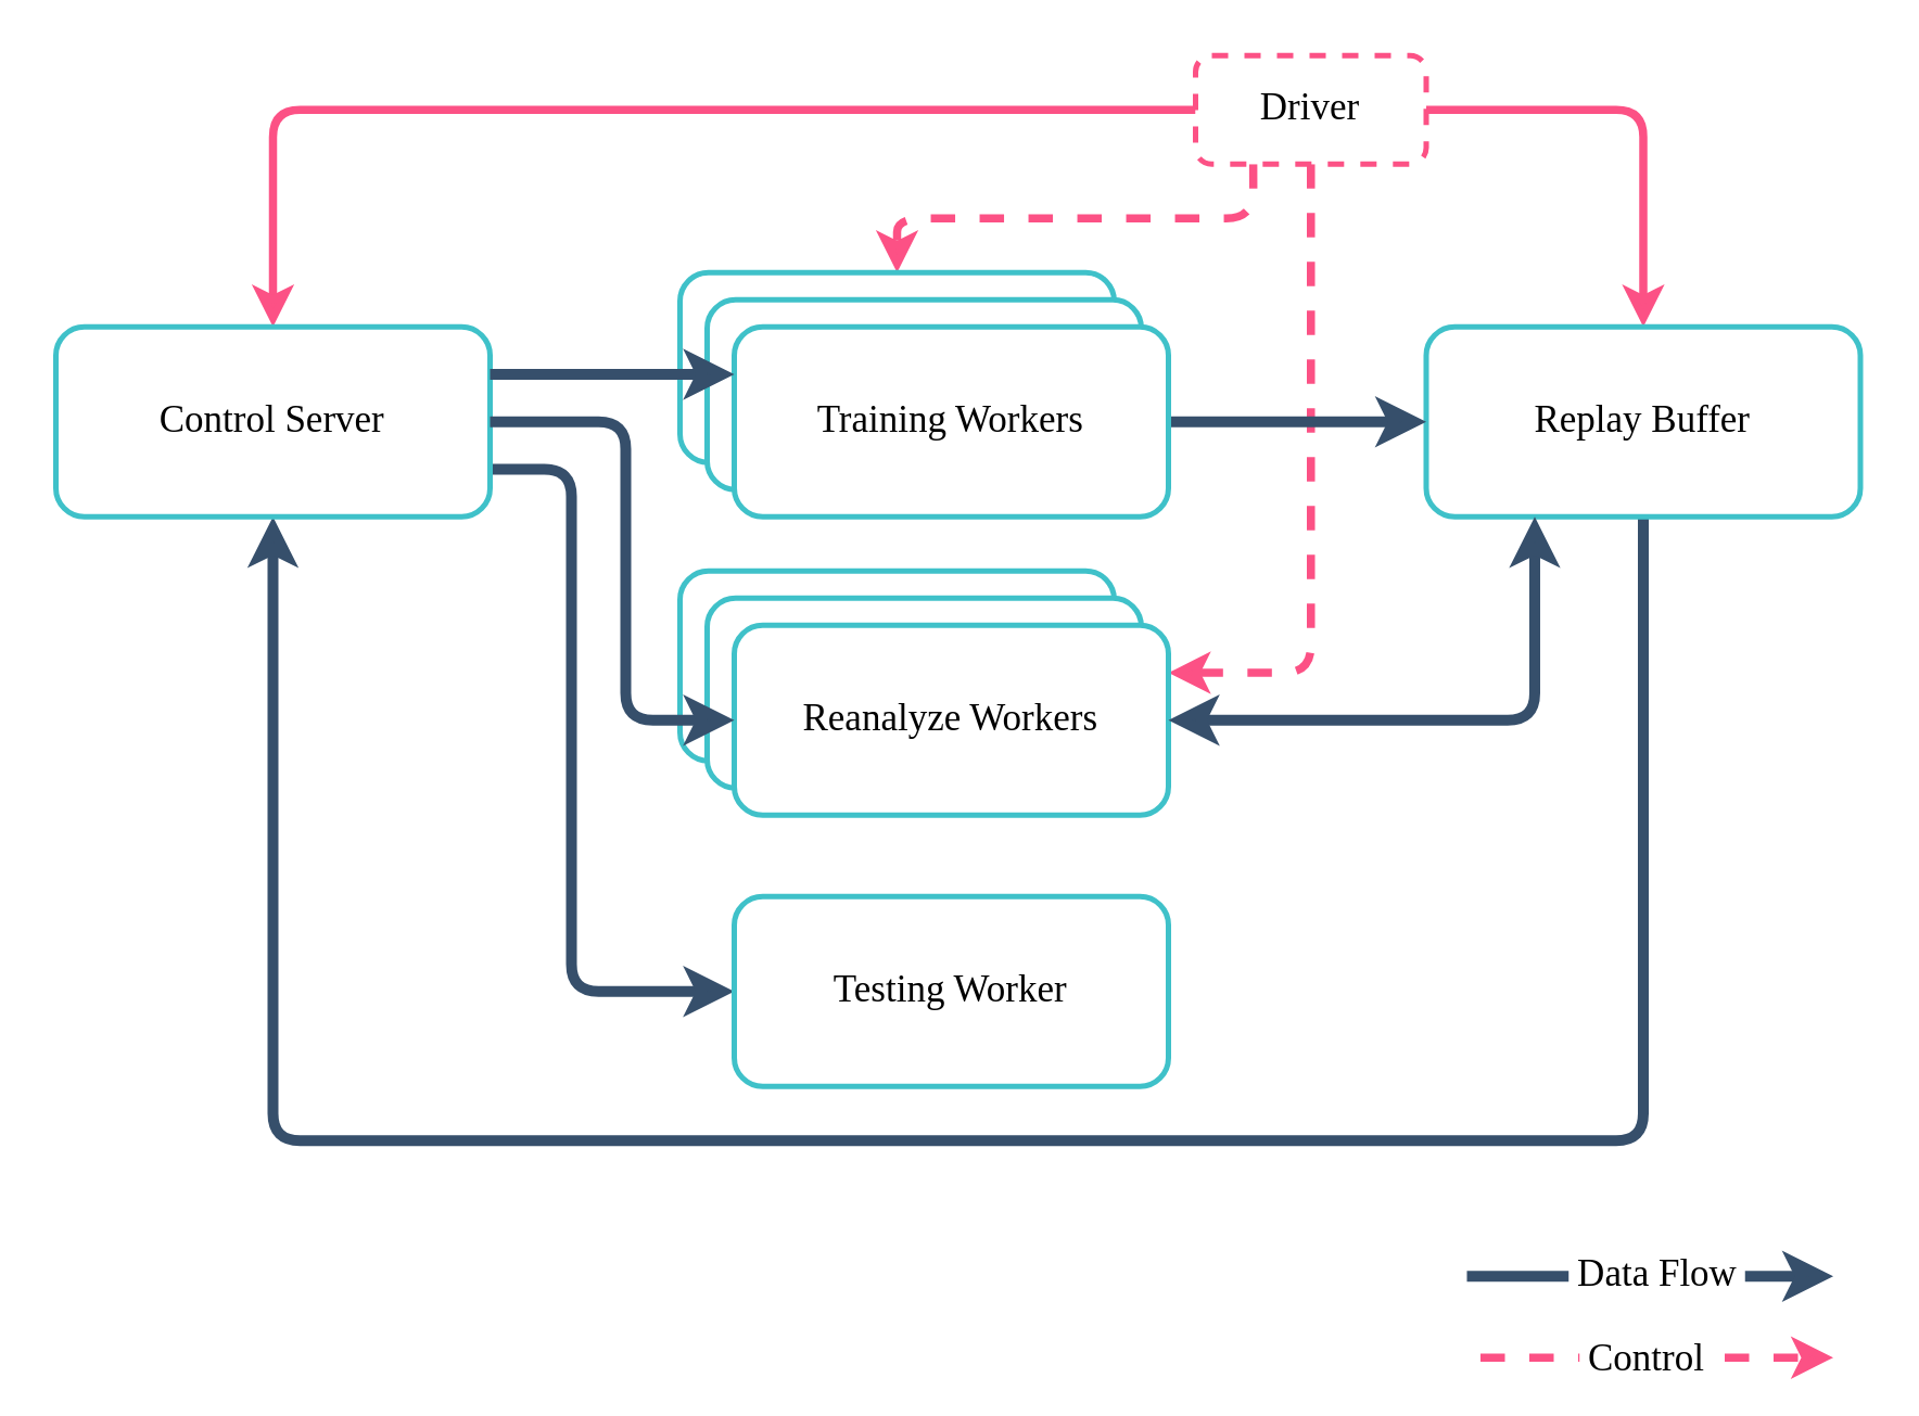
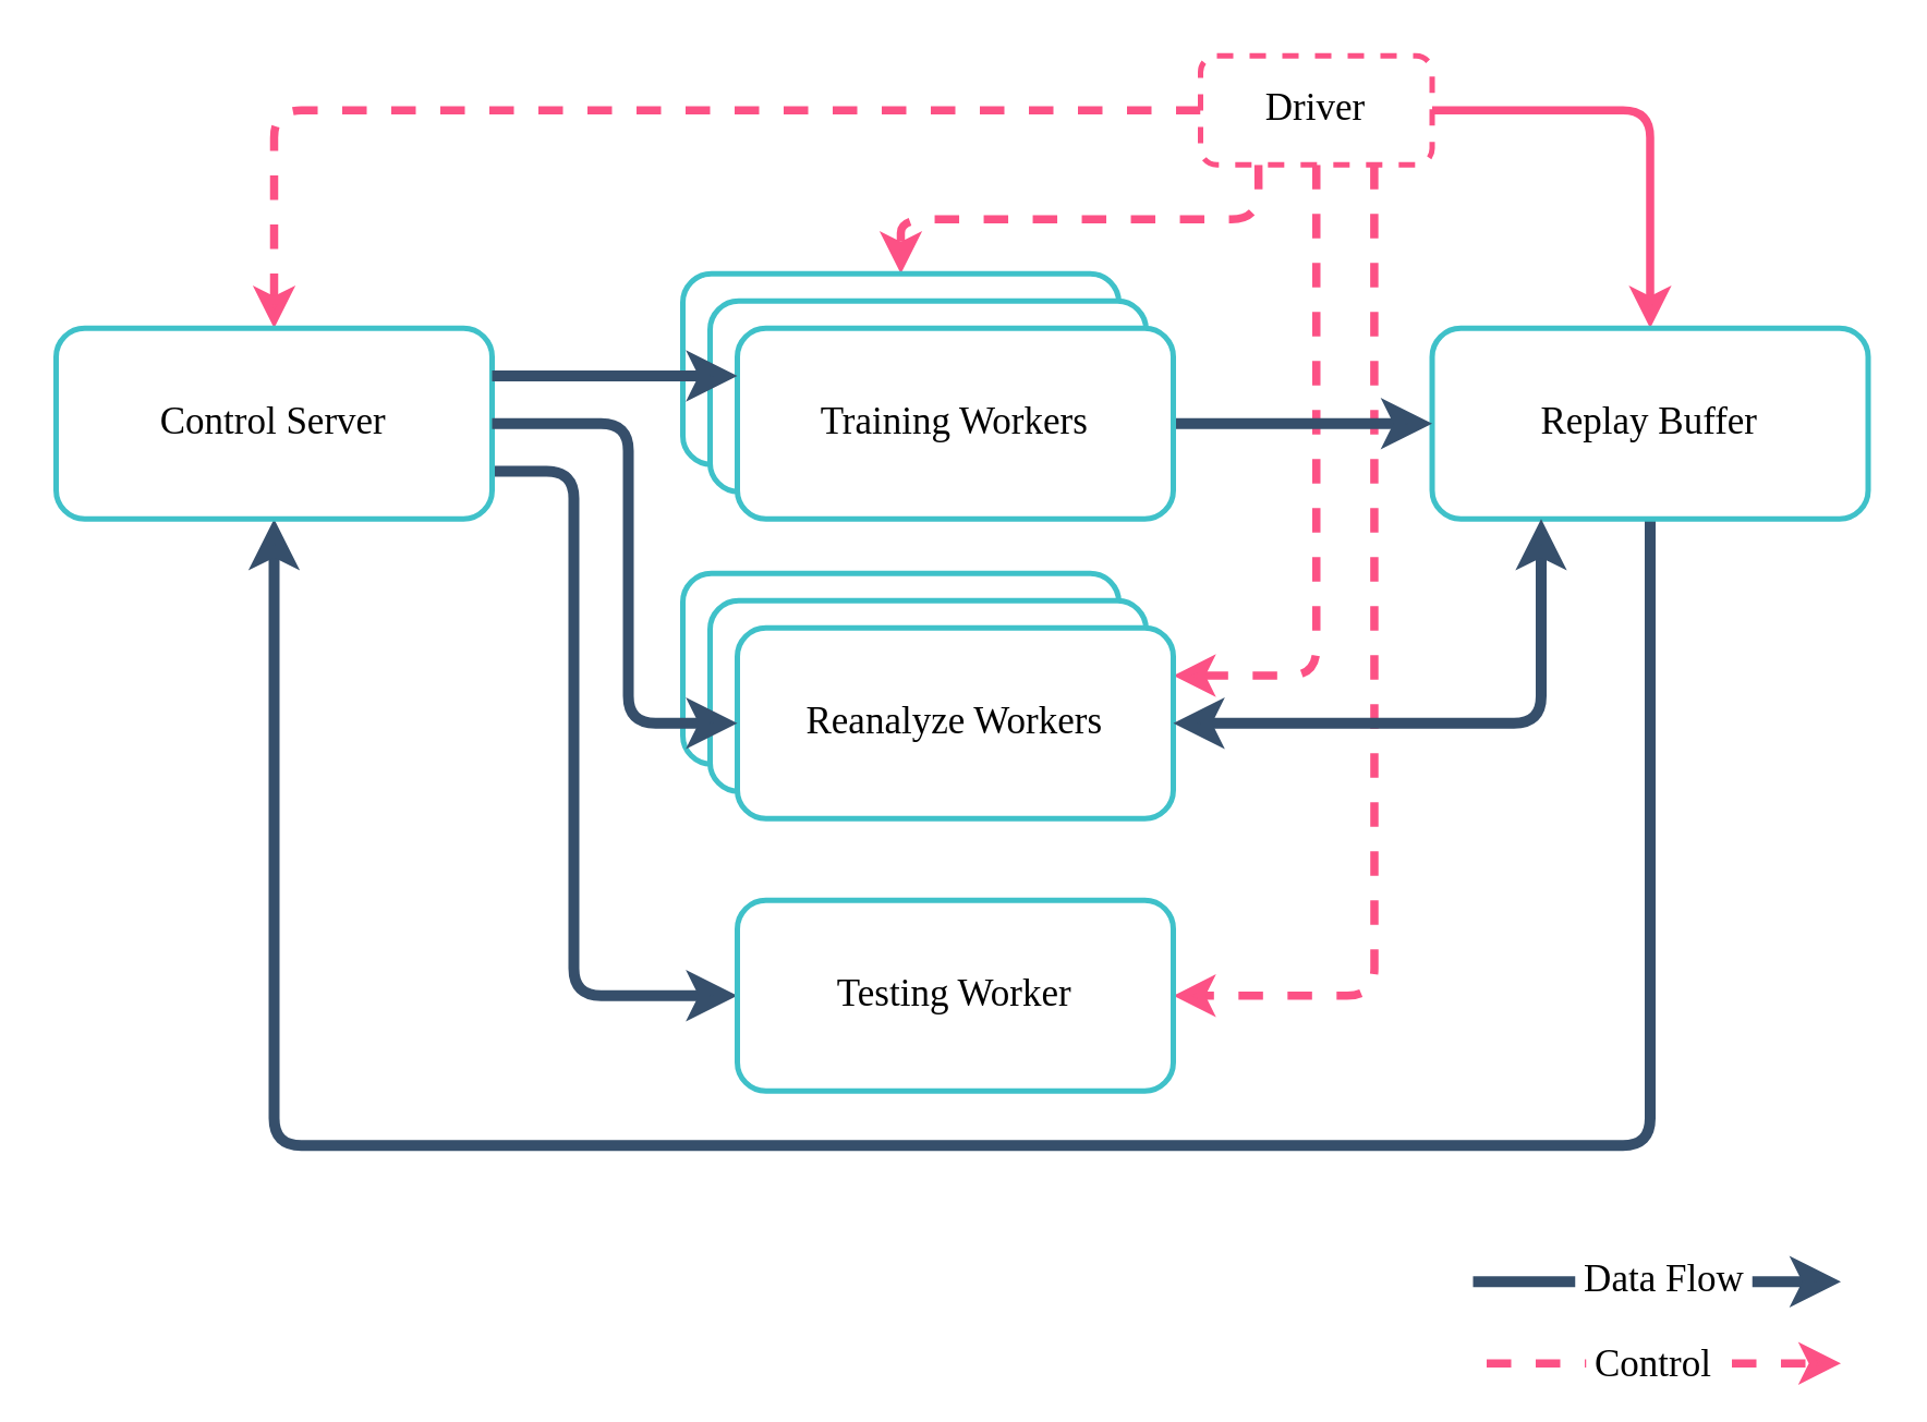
- <mxCell id="2" style="edgeStyle=orthogonalEdgeStyle;html=1;exitX=0;exitY=0.5;exitDx=0;exitDy=0;entryX=0.5;entryY=0;entryDx=0;entryDy=0;strokeColor=#FC5185;strokeWidth=3;dashed=0;fontSize=14;fontFamily=Verdana;" parent="1" source="7" target="11" edge="1"><mxGeometry relative="1" as="geometry" /></mxCell>
+ <mxCell id="2" style="edgeStyle=orthogonalEdgeStyle;html=1;exitX=0;exitY=0.5;exitDx=0;exitDy=0;entryX=0.5;entryY=0;entryDx=0;entryDy=0;strokeColor=#FC5185;strokeWidth=3;dashed=1;fontSize=14;fontFamily=Verdana;" parent="1" source="7" target="11" edge="1"><mxGeometry relative="1" as="geometry" /></mxCell>
+ <mxCell id="6" style="edgeStyle=orthogonalEdgeStyle;html=1;exitX=0.75;exitY=1;exitDx=0;exitDy=0;dashed=1;strokeColor=#FC5185;strokeWidth=3;entryX=1;entryY=0.5;entryDx=0;entryDy=0;fontSize=14;fontFamily=Verdana;" parent="1" source="7" target="18" edge="1"><mxGeometry relative="1" as="geometry" /></mxCell>
